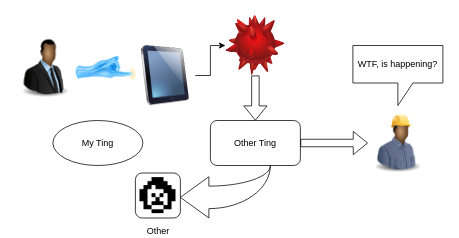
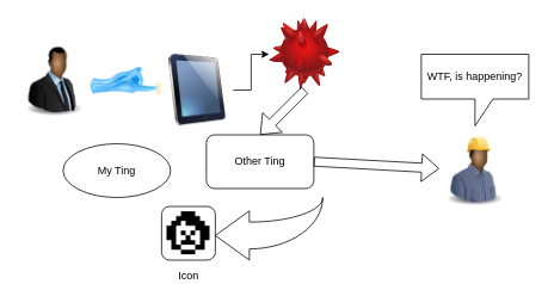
- <mxCell id="3" value="Other Ting" style="rounded=1;whiteSpace=wrap;html=1;" vertex="1" parent="1"><mxGeometry x="280" y="160" width="120" height="60" as="geometry" /></mxCell>
+ <mxCell id="3" value="Other Ting" style="rounded=1;whiteSpace=wrap;html=1;" vertex="1" parent="1"><mxGeometry x="230" y="150" width="120" height="60" as="geometry" /></mxCell>
- <mxCell id="4" value="Other" style="icon;html=1;image=data:image/png,iVBORw0KGgoAAAANSUhEUgAAAZAAAAGQAQMAAAC6caSPAAAABlBMVEUAAAD///+l2Z/dAAAACXBIWXMAAAsTAAALEwEAmpwYAAAAB3RJTUUH5QkBCDQuVh6KBQAAALBJREFUeNrt27sNwjAUBdCHKFIyAqMwWhiNURiBkgLFiFDYsuK02Ojcyr+zgK8dqcozqpzrE4EgCIIgCNITuUYzBwRBEARBkL8gj7w5rQu3TXhCEARBEATphBSZ01busRMEQRAEQZBhybfkunyGr1xyLQiCIAiCIF2TlG97jnmOIAiCIAgyPClKrrn9Pnlp9GIIgiAIgiA/J2umncYKQRAEQRBkdFLEz3oEQRAEQQYgb7jWQqFjebv6AAAAAElFTkSuQmCC;" vertex="1" parent="1"><mxGeometry x="180" y="230" width="60" height="60" as="geometry" /></mxCell>
+ <mxCell id="4" value="Icon" style="icon;html=1;image=data:image/png,iVBORw0KGgoAAAANSUhEUgAAAZAAAAGQAQMAAAC6caSPAAAABlBMVEUAAAD///+l2Z/dAAAACXBIWXMAAAsTAAALEwEAmpwYAAAAB3RJTUUH5QkBCDQuVh6KBQAAALBJREFUeNrt27sNwjAUBdCHKFIyAqMwWhiNURiBkgLFiFDYsuK02Ojcyr+zgK8dqcozqpzrE4EgCIIgCNITuUYzBwRBEARBkL8gj7w5rQu3TXhCEARBEATphBSZ01busRMEQRAEQZBhybfkunyGr1xyLQiCIAiCIF2TlG97jnmOIAiCIAgyPClKrrn9Pnlp9GIIgiAIgiA/J2umncYKQRAEQRBkdFLEz3oEQRAEQQYgb7jWQqFjebv6AAAAAElFTkSuQmCC;" vertex="1" parent="1"><mxGeometry x="180" y="230" width="60" height="60" as="geometry" /></mxCell>
